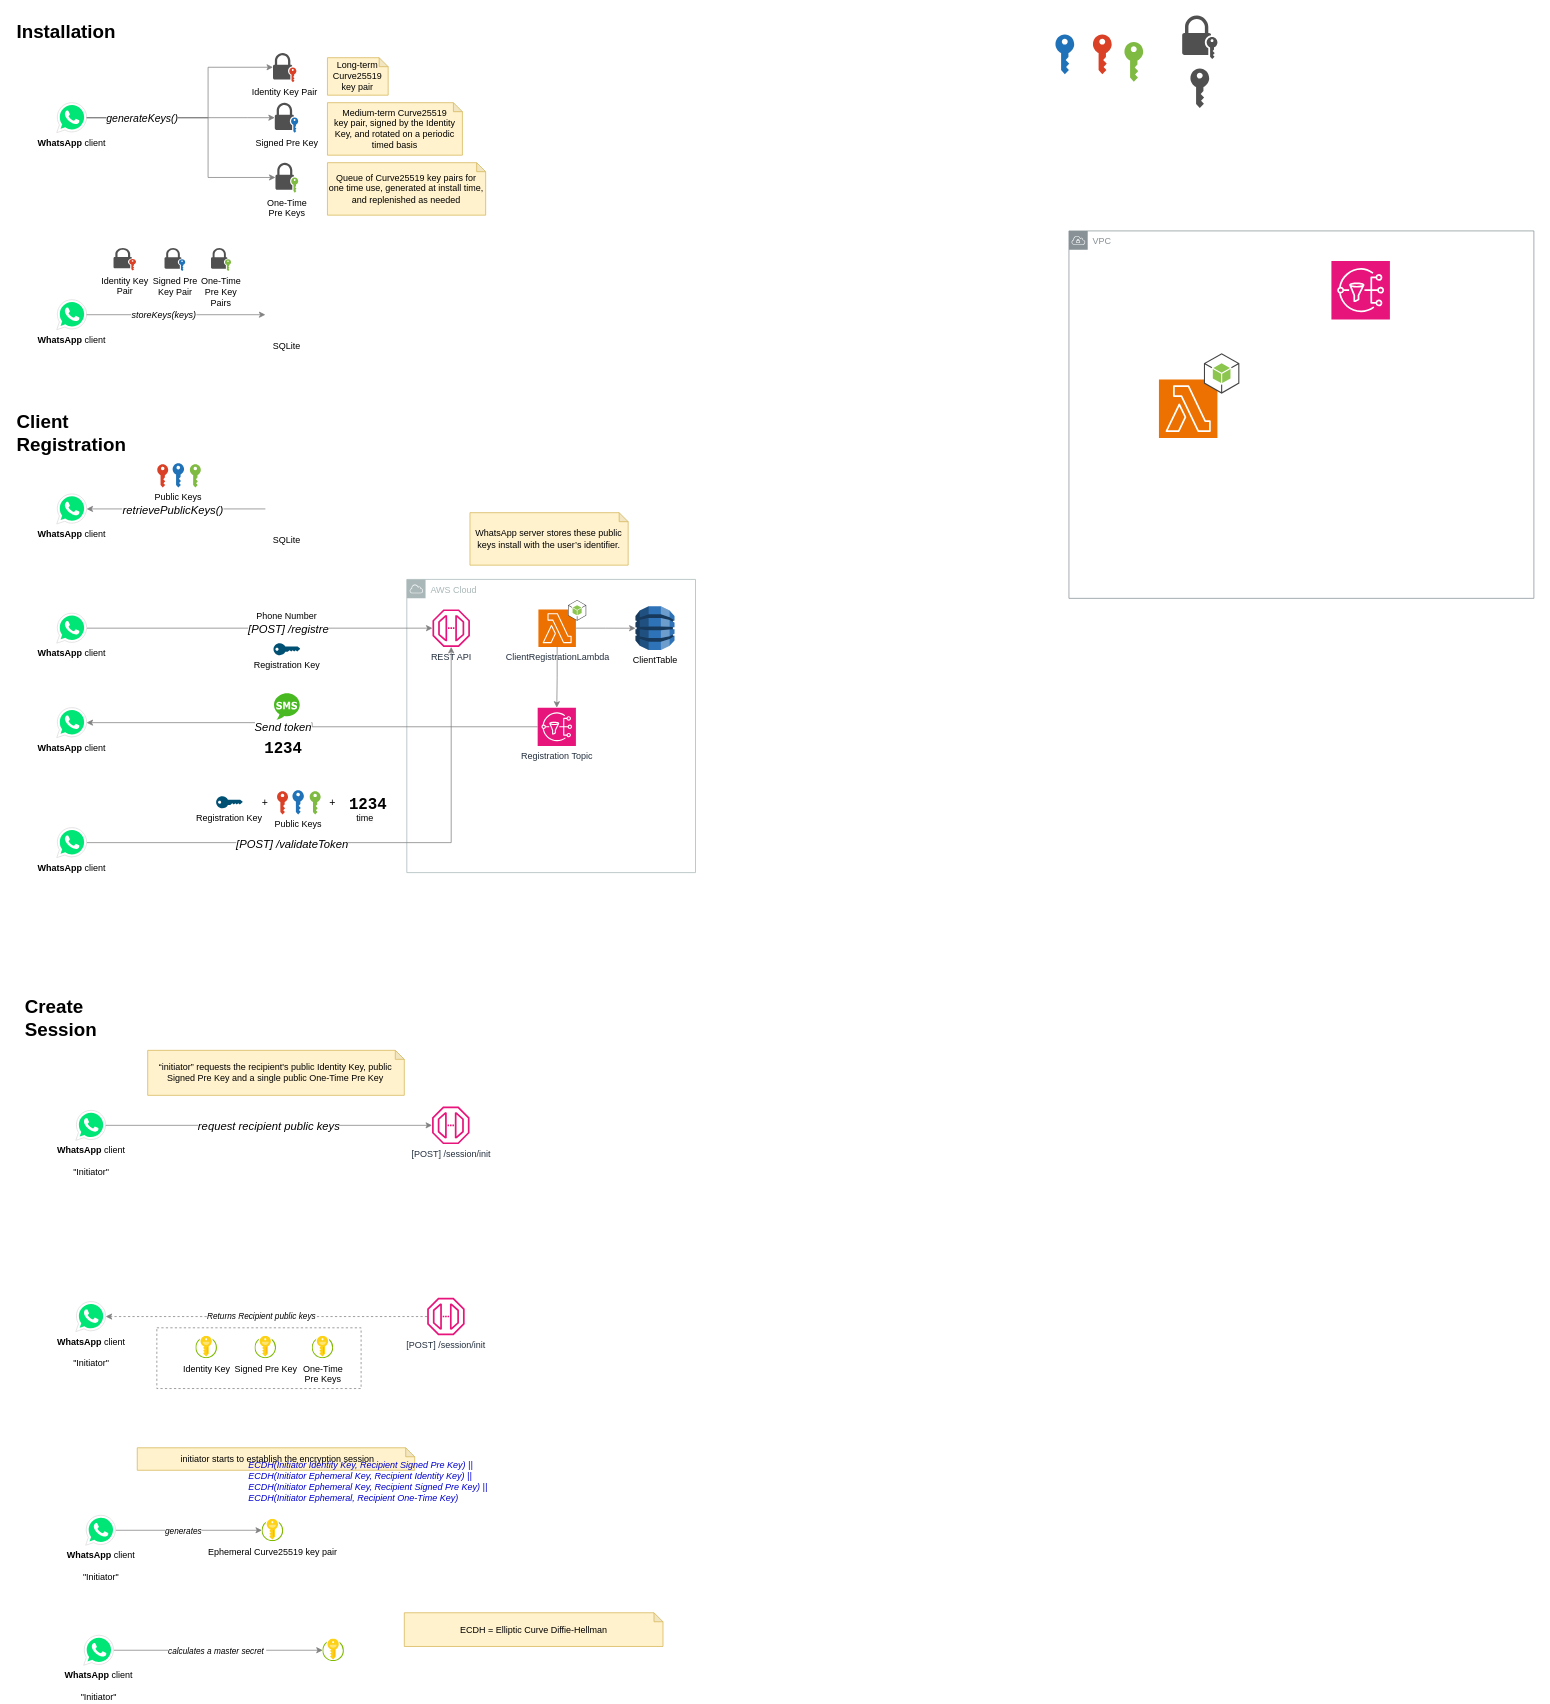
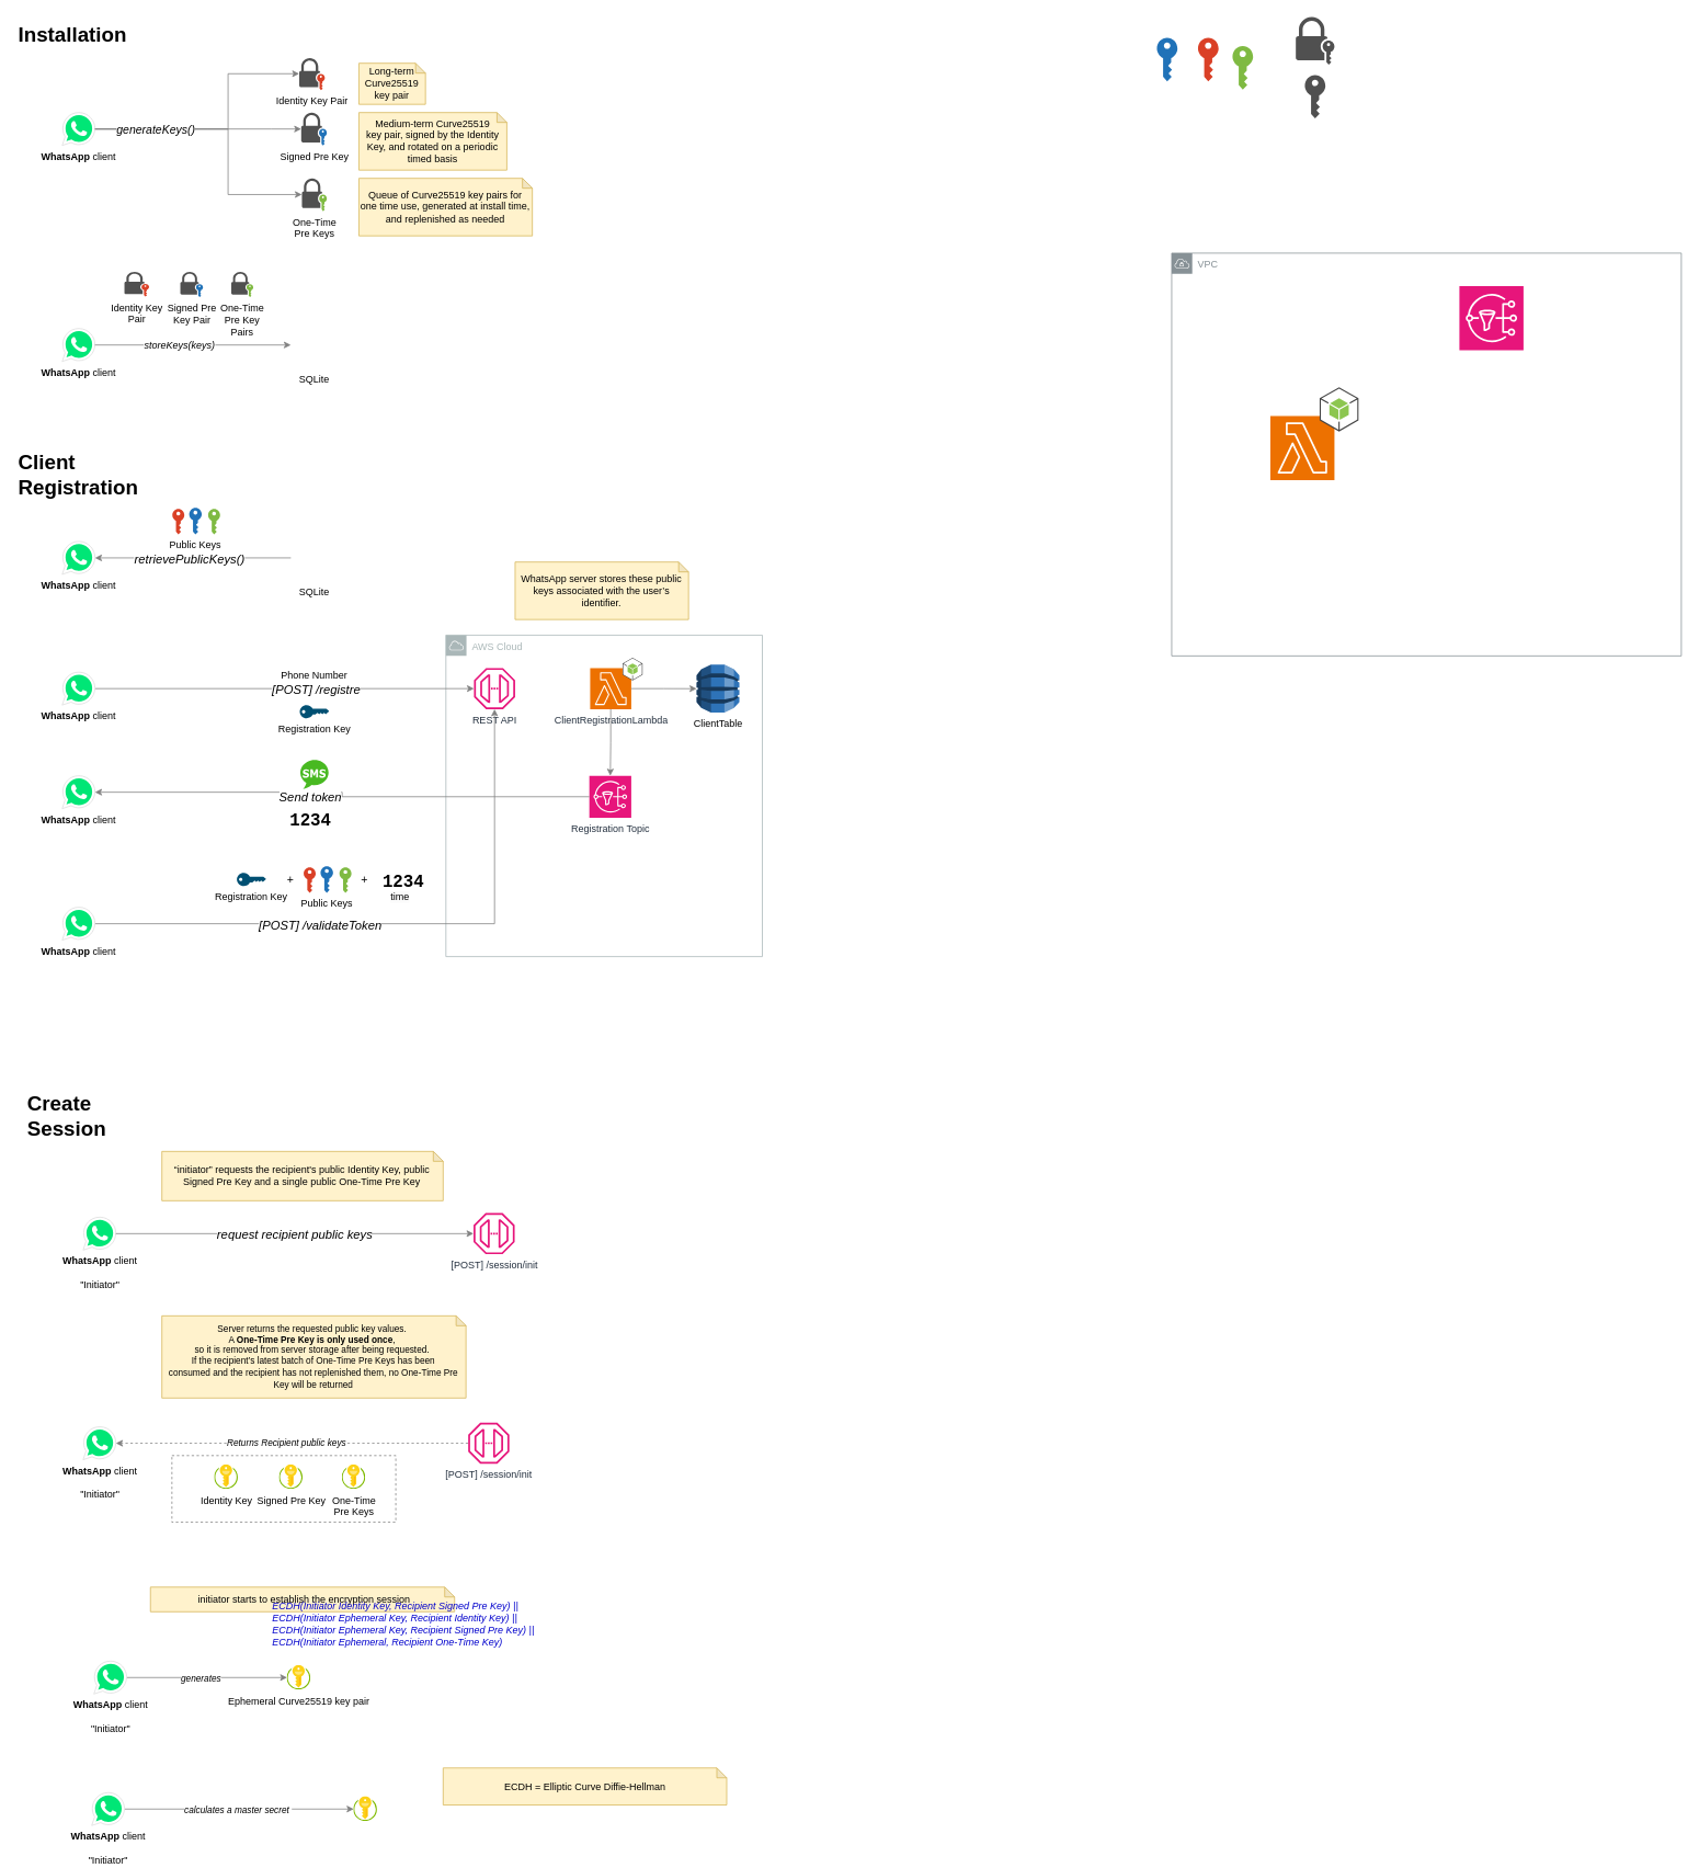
- <mxCell id="20" value="WhatsApp server stores these public keys install with the user’s identifier." style="shape=note;whiteSpace=wrap;html=1;backgroundOutline=1;darkOpacity=0.05;fillColor=#fff2cc;strokeColor=#d6b656;size=12;" parent="1" vertex="1"><mxGeometry x="626.2" y="683" width="211" height="70" as="geometry" /></mxCell>
+ <mxCell id="20" value="WhatsApp server stores these public keys associated with the user’s identifier." style="shape=note;whiteSpace=wrap;html=1;backgroundOutline=1;darkOpacity=0.05;fillColor=#fff2cc;strokeColor=#d6b656;size=12;" parent="1" vertex="1"><mxGeometry x="626.2" y="683" width="211" height="70" as="geometry" /></mxCell>
+ <mxCell id="32" value="&lt;div style=&quot;font-size: 11px;&quot;&gt;&lt;font style=&quot;font-size: 11px;&quot;&gt;Server returns the requested public key values.&amp;nbsp;&lt;/font&gt;&lt;/div&gt;&lt;div style=&quot;font-size: 11px;&quot;&gt;&lt;font style=&quot;font-size: 11px;&quot;&gt;A &lt;b&gt;One-Time Pre Key is only used once&lt;/b&gt;,&amp;nbsp;&lt;/font&gt;&lt;/div&gt;&lt;div style=&quot;font-size: 11px;&quot;&gt;&lt;font style=&quot;font-size: 11px;&quot;&gt;so it is removed from server storage after being requested.&amp;nbsp;&lt;/font&gt;&lt;/div&gt;&lt;div style=&quot;font-size: 11px;&quot;&gt;&lt;font style=&quot;font-size: 11px;&quot;&gt;If the recipient’s latest batch of One-Time Pre Keys has been&lt;/font&gt;&lt;/div&gt;&lt;font style=&quot;font-size: 11px;&quot;&gt;consumed and the recipient has not replenished them, no One-Time Pre&lt;br&gt;Key will be returned&lt;/font&gt;" style="shape=note;whiteSpace=wrap;html=1;backgroundOutline=1;darkOpacity=0.05;fillColor=#fff2cc;strokeColor=#d6b656;size=12;" parent="1" vertex="1"><mxGeometry x="196.45" y="1600" width="370" height="100" as="geometry" /></mxCell>
